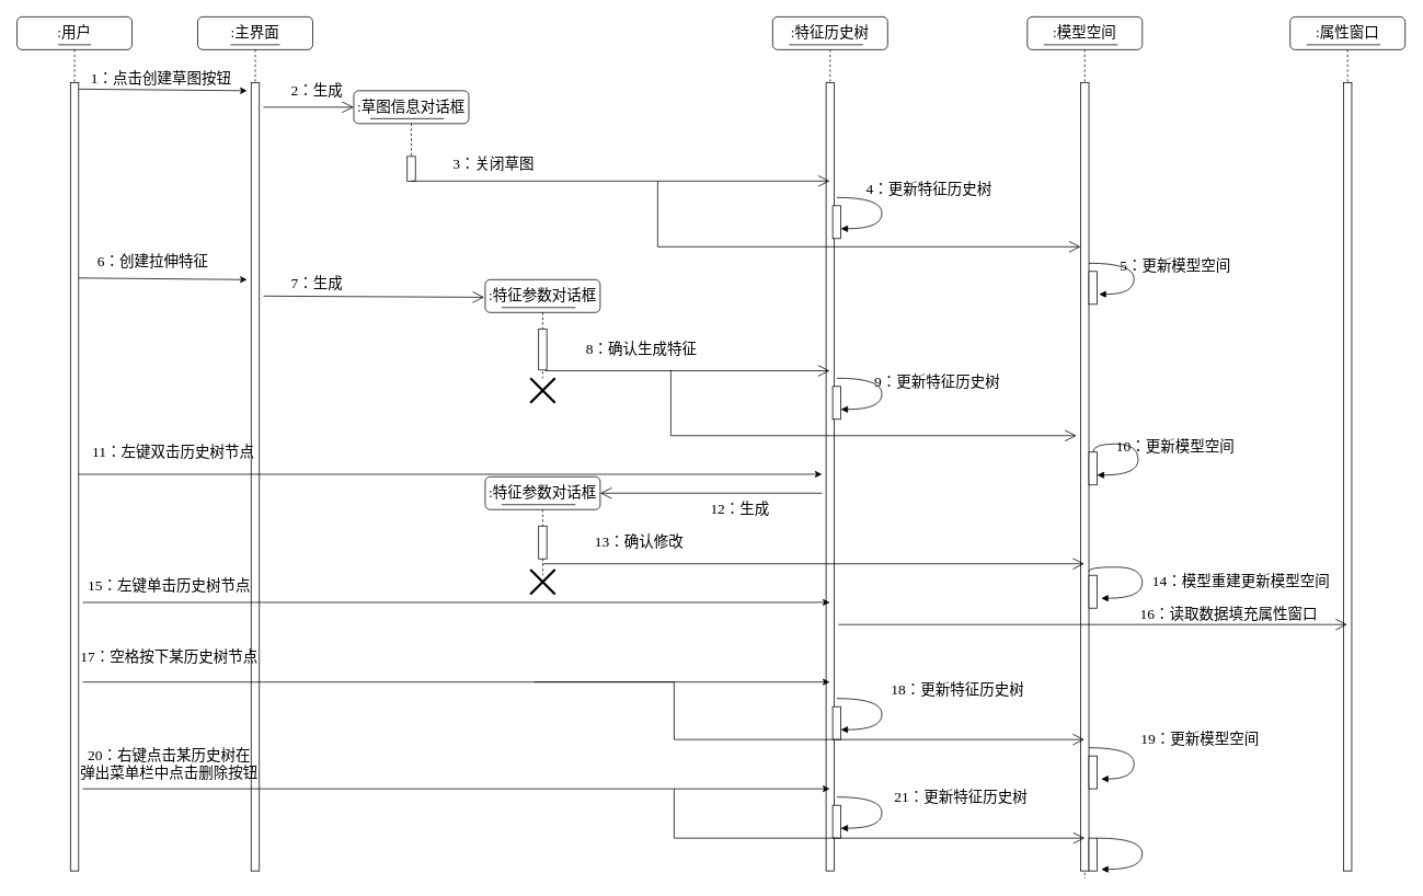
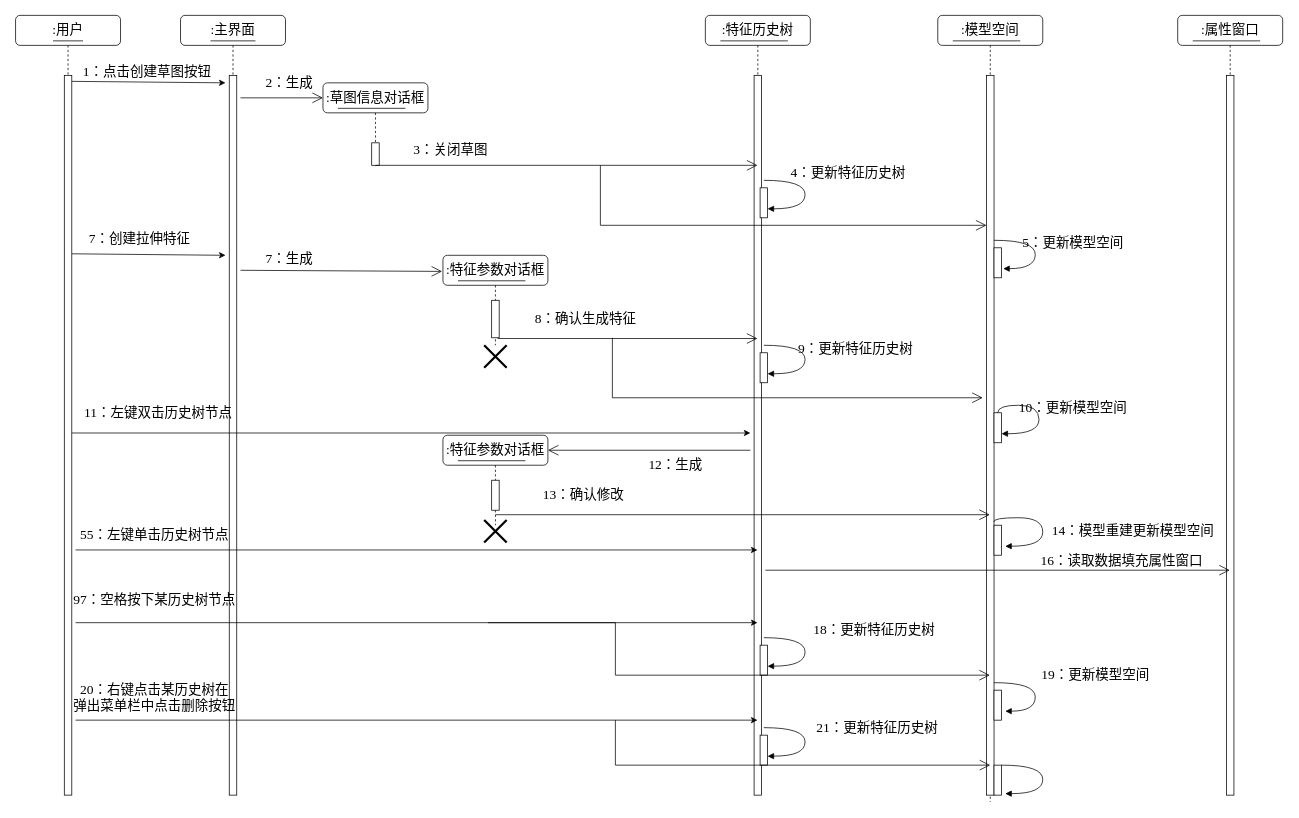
- <mxCell id="46" value="&lt;font style=&quot;font-size: 18px;&quot; face=&quot;Noto Sans Simplified Chinese&quot;&gt;6：创建拉伸特征&lt;/font&gt;" style="text;html=1;align=center;verticalAlign=middle;resizable=0;points=[];autosize=1;strokeColor=none;fillColor=none;" parent="1" vertex="1"><mxGeometry x="105" y="298" width="160" height="40" as="geometry" /></mxCell>
+ <mxCell id="46" value="&lt;font style=&quot;font-size: 18px;&quot; face=&quot;Noto Sans Simplified Chinese&quot;&gt;7：创建拉伸特征&lt;/font&gt;" style="text;html=1;align=center;verticalAlign=middle;resizable=0;points=[];autosize=1;strokeColor=none;fillColor=none;" parent="1" vertex="1"><mxGeometry x="105" y="298" width="160" height="40" as="geometry" /></mxCell>
- <mxCell id="54" value="&lt;font style=&quot;font-size: 18px;&quot; data-font-src=&quot;https://fonts.googleapis.com/css?family=Noto+Sans+Simplified+Chinese&quot; face=&quot;Noto Sans Simplified Chinese&quot;&gt;15：左键单击历史树节点&lt;/font&gt;" style="text;html=1;align=center;verticalAlign=middle;resizable=0;points=[];autosize=1;strokeColor=none;fillColor=none;" parent="1" vertex="1"><mxGeometry x="95" y="693" width="220" height="40" as="geometry" /></mxCell>
+ <mxCell id="54" value="&lt;font style=&quot;font-size: 18px;&quot; data-font-src=&quot;https://fonts.googleapis.com/css?family=Noto+Sans+Simplified+Chinese&quot; face=&quot;Noto Sans Simplified Chinese&quot;&gt;55：左键单击历史树节点&lt;/font&gt;" style="text;html=1;align=center;verticalAlign=middle;resizable=0;points=[];autosize=1;strokeColor=none;fillColor=none;" parent="1" vertex="1"><mxGeometry x="95" y="693" width="220" height="40" as="geometry" /></mxCell>
- <mxCell id="56" value="&lt;font style=&quot;font-size: 18px;&quot; data-font-src=&quot;https://fonts.googleapis.com/css?family=Noto+Sans+Simplified+Chinese&quot; face=&quot;Noto Sans Simplified Chinese&quot;&gt;17：空格按下某历史树节点&lt;/font&gt;" style="text;html=1;align=center;verticalAlign=middle;resizable=0;points=[];autosize=1;strokeColor=none;fillColor=none;" parent="1" vertex="1"><mxGeometry x="85" y="780" width="240" height="40" as="geometry" /></mxCell>
+ <mxCell id="56" value="&lt;font style=&quot;font-size: 18px;&quot; data-font-src=&quot;https://fonts.googleapis.com/css?family=Noto+Sans+Simplified+Chinese&quot; face=&quot;Noto Sans Simplified Chinese&quot;&gt;97：空格按下某历史树节点&lt;/font&gt;" style="text;html=1;align=center;verticalAlign=middle;resizable=0;points=[];autosize=1;strokeColor=none;fillColor=none;" parent="1" vertex="1"><mxGeometry x="85" y="780" width="240" height="40" as="geometry" /></mxCell>
